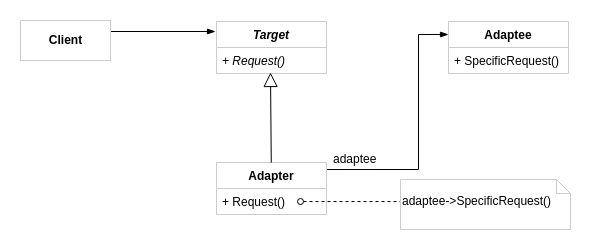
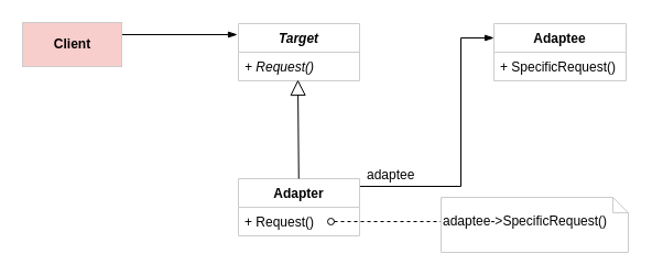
- <mxCell id="3" value="&lt;b&gt;Client&lt;/b&gt;" style="html=1;strokeColor=#CCCCCC;" vertex="1" parent="1"><mxGeometry x="20" y="20" width="90" height="40" as="geometry" /></mxCell>
+ <mxCell id="3" value="&lt;b&gt;Client&lt;/b&gt;" style="html=1;strokeColor=#CCCCCC;fillColor=#f8cecc;" vertex="1" parent="1"><mxGeometry x="20" y="20" width="90" height="40" as="geometry" /></mxCell>
